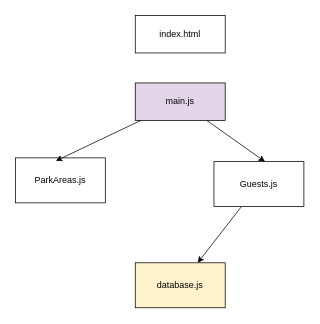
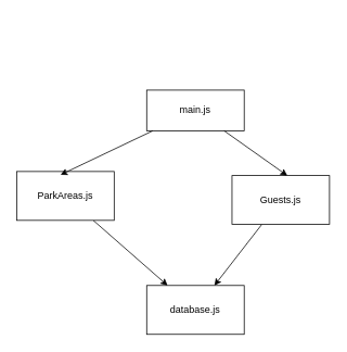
- <mxCell id="10" value="index.html" style="whiteSpace=wrap;html=1;" vertex="1" parent="1"><mxGeometry x="180" width="120" height="50" as="geometry" y="20" /></mxCell>
- <mxCell id="3" value="main.js" style="whiteSpace=wrap;html=1;fillColor=#e1d5e7;" vertex="1" parent="1"><mxGeometry x="180" y="110" width="120" height="50" as="geometry" /></mxCell>
+ <mxCell id="3" value="main.js" style="whiteSpace=wrap;html=1;" vertex="1" parent="1"><mxGeometry x="180" y="110" width="120" height="50" as="geometry" /></mxCell>
+ <mxCell id="4" style="edgeStyle=none;html=1;" edge="1" parent="1" source="5" target="2"><mxGeometry relative="1" as="geometry" /></mxCell>
- <mxCell id="2" value="database.js" style="whiteSpace=wrap;html=1;fillColor=#fff2cc;" vertex="1" parent="1"><mxGeometry x="180" y="350" width="120" height="60" as="geometry" /></mxCell>
+ <mxCell id="2" value="database.js" style="whiteSpace=wrap;html=1;" vertex="1" parent="1"><mxGeometry x="180" y="350" width="120" height="60" as="geometry" /></mxCell>
